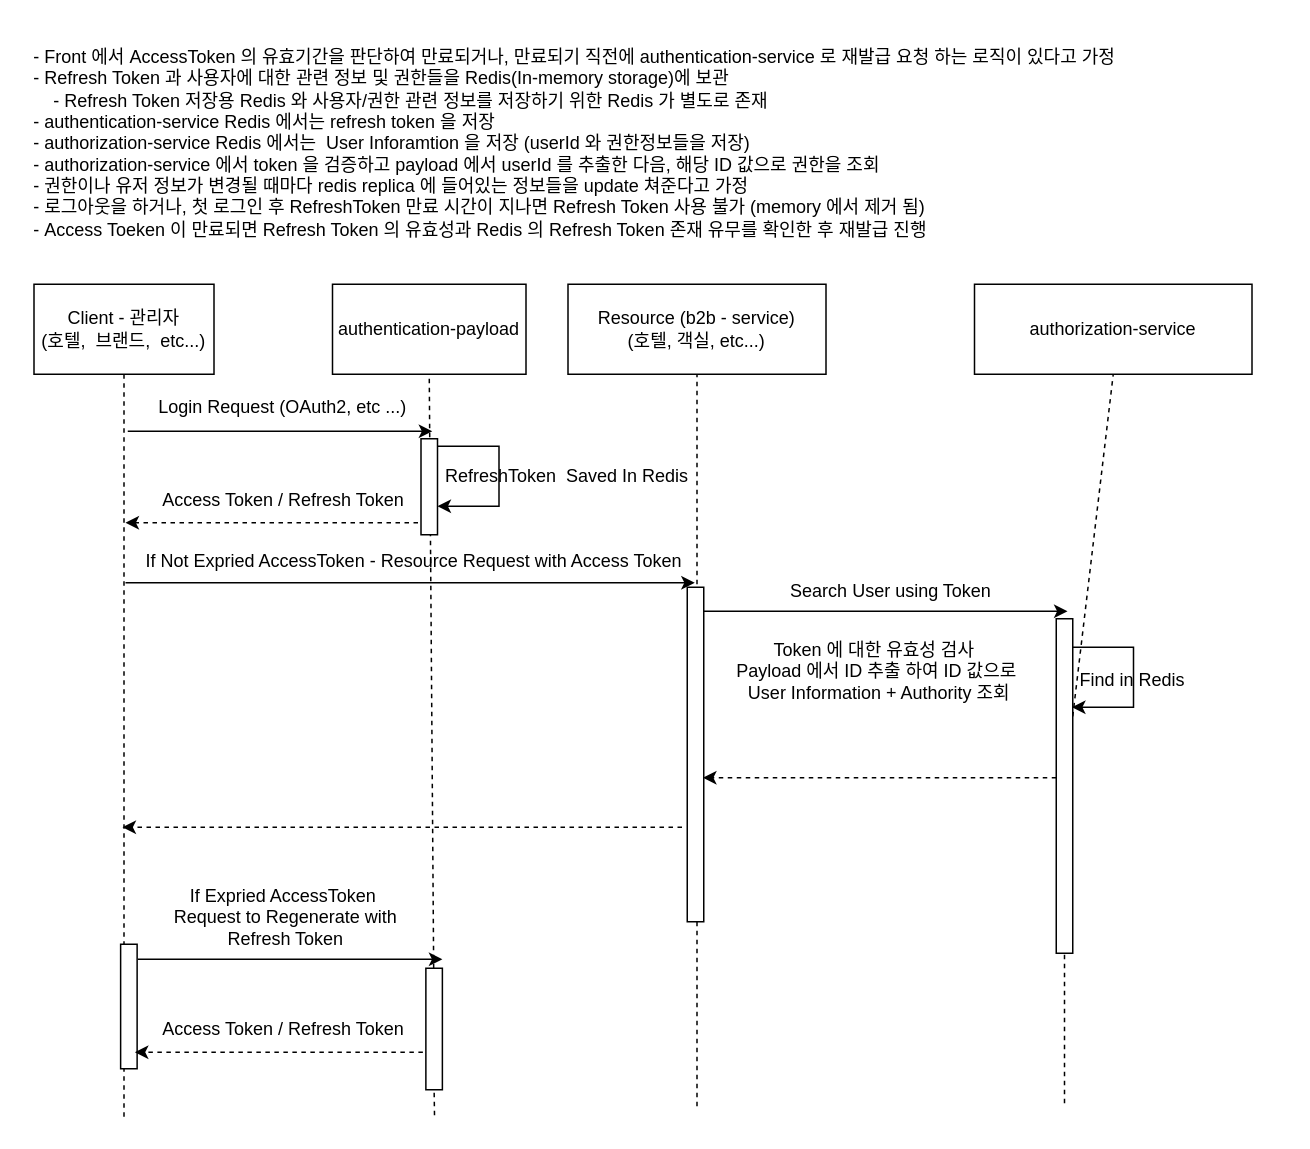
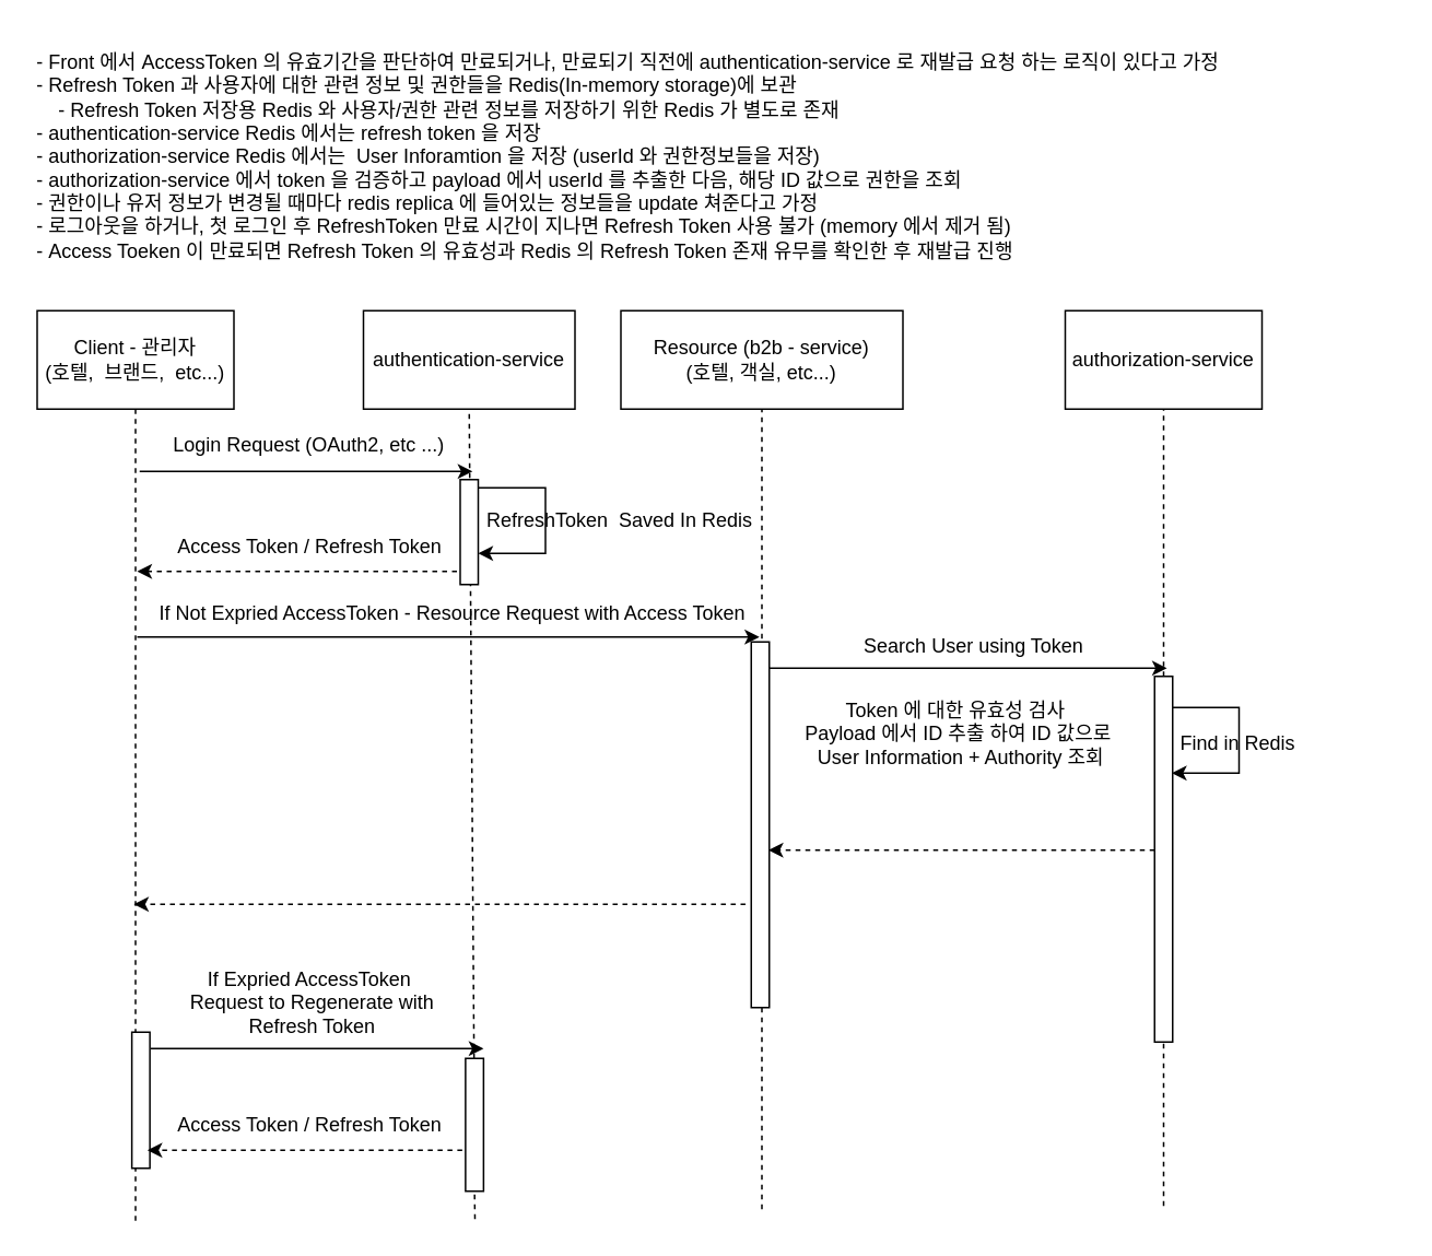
- <mxCell id="2" value="authentication-payload" style="rounded=0;whiteSpace=wrap;html=1;" parent="1" vertex="1"><mxGeometry x="221" y="189" width="129" height="60" as="geometry" /></mxCell>
+ <mxCell id="2" value="authentication-service" style="rounded=0;whiteSpace=wrap;html=1;" parent="1" vertex="1"><mxGeometry x="221" y="189" width="129" height="60" as="geometry" /></mxCell>
- <mxCell id="3" value="authorization-service" style="rounded=0;whiteSpace=wrap;html=1;labelBackgroundColor=default;" parent="1" vertex="1"><mxGeometry x="649" y="189" width="185" height="60" as="geometry" /></mxCell>
+ <mxCell id="3" value="authorization-service" style="rounded=0;whiteSpace=wrap;html=1;labelBackgroundColor=default;" parent="1" vertex="1"><mxGeometry x="649" y="189" width="120" height="60" as="geometry" /></mxCell>
